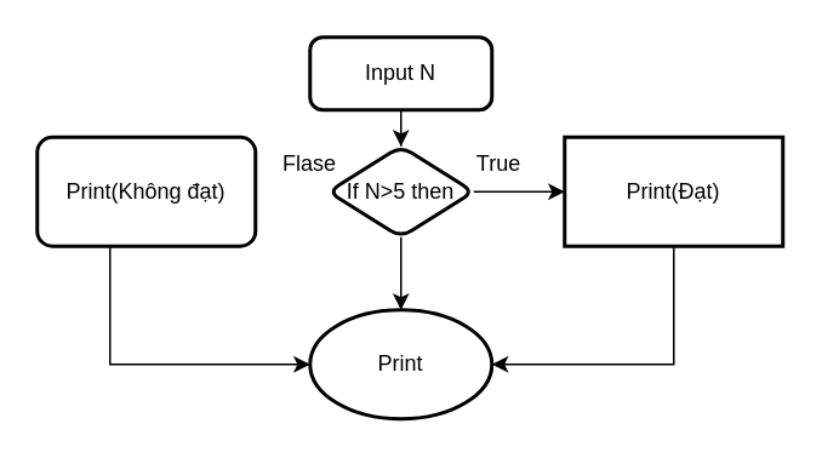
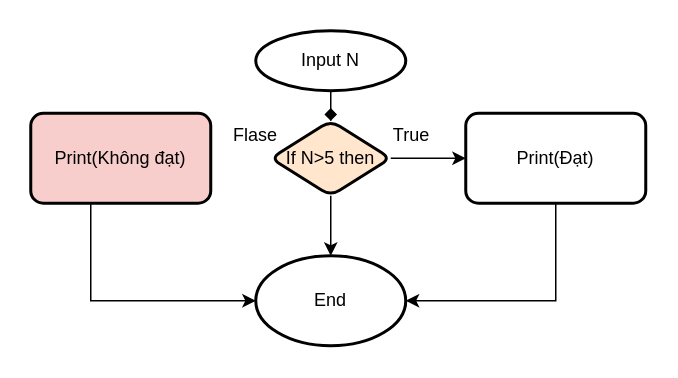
- <mxCell id="4" value="Input N" style="rounded=1;whiteSpace=wrap;html=1;absoluteArcSize=1;arcSize=14;strokeWidth=2;" parent="1" vertex="1"><mxGeometry x="170" y="20" width="100" height="40" as="geometry" /></mxCell>
+ <mxCell id="4" value="Input N" style="ellipse;whiteSpace=wrap;html=1;absoluteArcSize=1;arcSize=14;strokeWidth=2;" parent="1" vertex="1"><mxGeometry x="170" y="20" width="100" height="40" as="geometry" /></mxCell>
- <mxCell id="3" value="" style="edgeStyle=orthogonalEdgeStyle;rounded=0;orthogonalLoop=1;jettySize=auto;html=1;" edge="1" parent="1" source="4" target="7"><mxGeometry relative="1" as="geometry" /></mxCell>
+ <mxCell id="3" value="" style="edgeStyle=orthogonalEdgeStyle;rounded=0;orthogonalLoop=1;jettySize=auto;html=1;endArrow=diamond;" edge="1" parent="1" source="4" target="7"><mxGeometry relative="1" as="geometry" /></mxCell>
- <mxCell id="9" value="Print(Không đạt)" style="whiteSpace=wrap;html=1;rounded=1;arcSize=14;strokeWidth=2;" vertex="1" parent="1"><mxGeometry x="20" y="75" width="120" height="60" as="geometry" /></mxCell>
+ <mxCell id="9" value="Print(Không đạt)" style="whiteSpace=wrap;html=1;rounded=1;arcSize=14;strokeWidth=2;fillColor=#f8cecc;" vertex="1" parent="1"><mxGeometry x="20" y="75" width="120" height="60" as="geometry" /></mxCell>
- <mxCell id="7" value="If N&amp;gt;5 then" style="rhombus;whiteSpace=wrap;html=1;rounded=1;arcSize=14;strokeWidth=2;" vertex="1" parent="1"><mxGeometry x="180" y="80" width="80" height="50" as="geometry" /></mxCell>
+ <mxCell id="7" value="If N&amp;gt;5 then" style="rhombus;whiteSpace=wrap;html=1;rounded=1;arcSize=14;strokeWidth=2;fillColor=#ffe6cc;" vertex="1" parent="1"><mxGeometry x="180" y="80" width="80" height="50" as="geometry" /></mxCell>
- <mxCell id="8" value="Print(Đạt)" style="whiteSpace=wrap;html=1;arcSize=14;strokeWidth=2;rounded=0;" vertex="1" parent="1"><mxGeometry x="310" y="75" width="120" height="60" as="geometry" /></mxCell>
+ <mxCell id="8" value="Print(Đạt)" style="whiteSpace=wrap;html=1;rounded=1;arcSize=14;strokeWidth=2;" vertex="1" parent="1"><mxGeometry x="310" y="75" width="120" height="60" as="geometry" /></mxCell>
- <mxCell id="2" value="Print" style="strokeWidth=2;html=1;shape=mxgraph.flowchart.start_1;whiteSpace=wrap;" parent="1" vertex="1"><mxGeometry x="170" y="170" width="100" height="60" as="geometry" /></mxCell>
+ <mxCell id="2" value="End" style="strokeWidth=2;html=1;shape=mxgraph.flowchart.start_1;whiteSpace=wrap;" parent="1" vertex="1"><mxGeometry x="170" y="170" width="100" height="60" as="geometry" /></mxCell>
